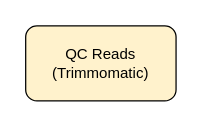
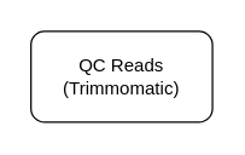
- <mxCell id="2" value="QC Reads&lt;br&gt;(Trimmomatic)" style="rounded=1;whiteSpace=wrap;html=1;fillColor=#fff2cc;" vertex="1" parent="1"><mxGeometry x="20" y="20" width="120" height="60" as="geometry" /></mxCell>
+ <mxCell id="2" value="QC Reads&lt;br&gt;(Trimmomatic)" style="rounded=1;whiteSpace=wrap;html=1;" vertex="1" parent="1"><mxGeometry x="20" y="20" width="120" height="60" as="geometry" /></mxCell>
